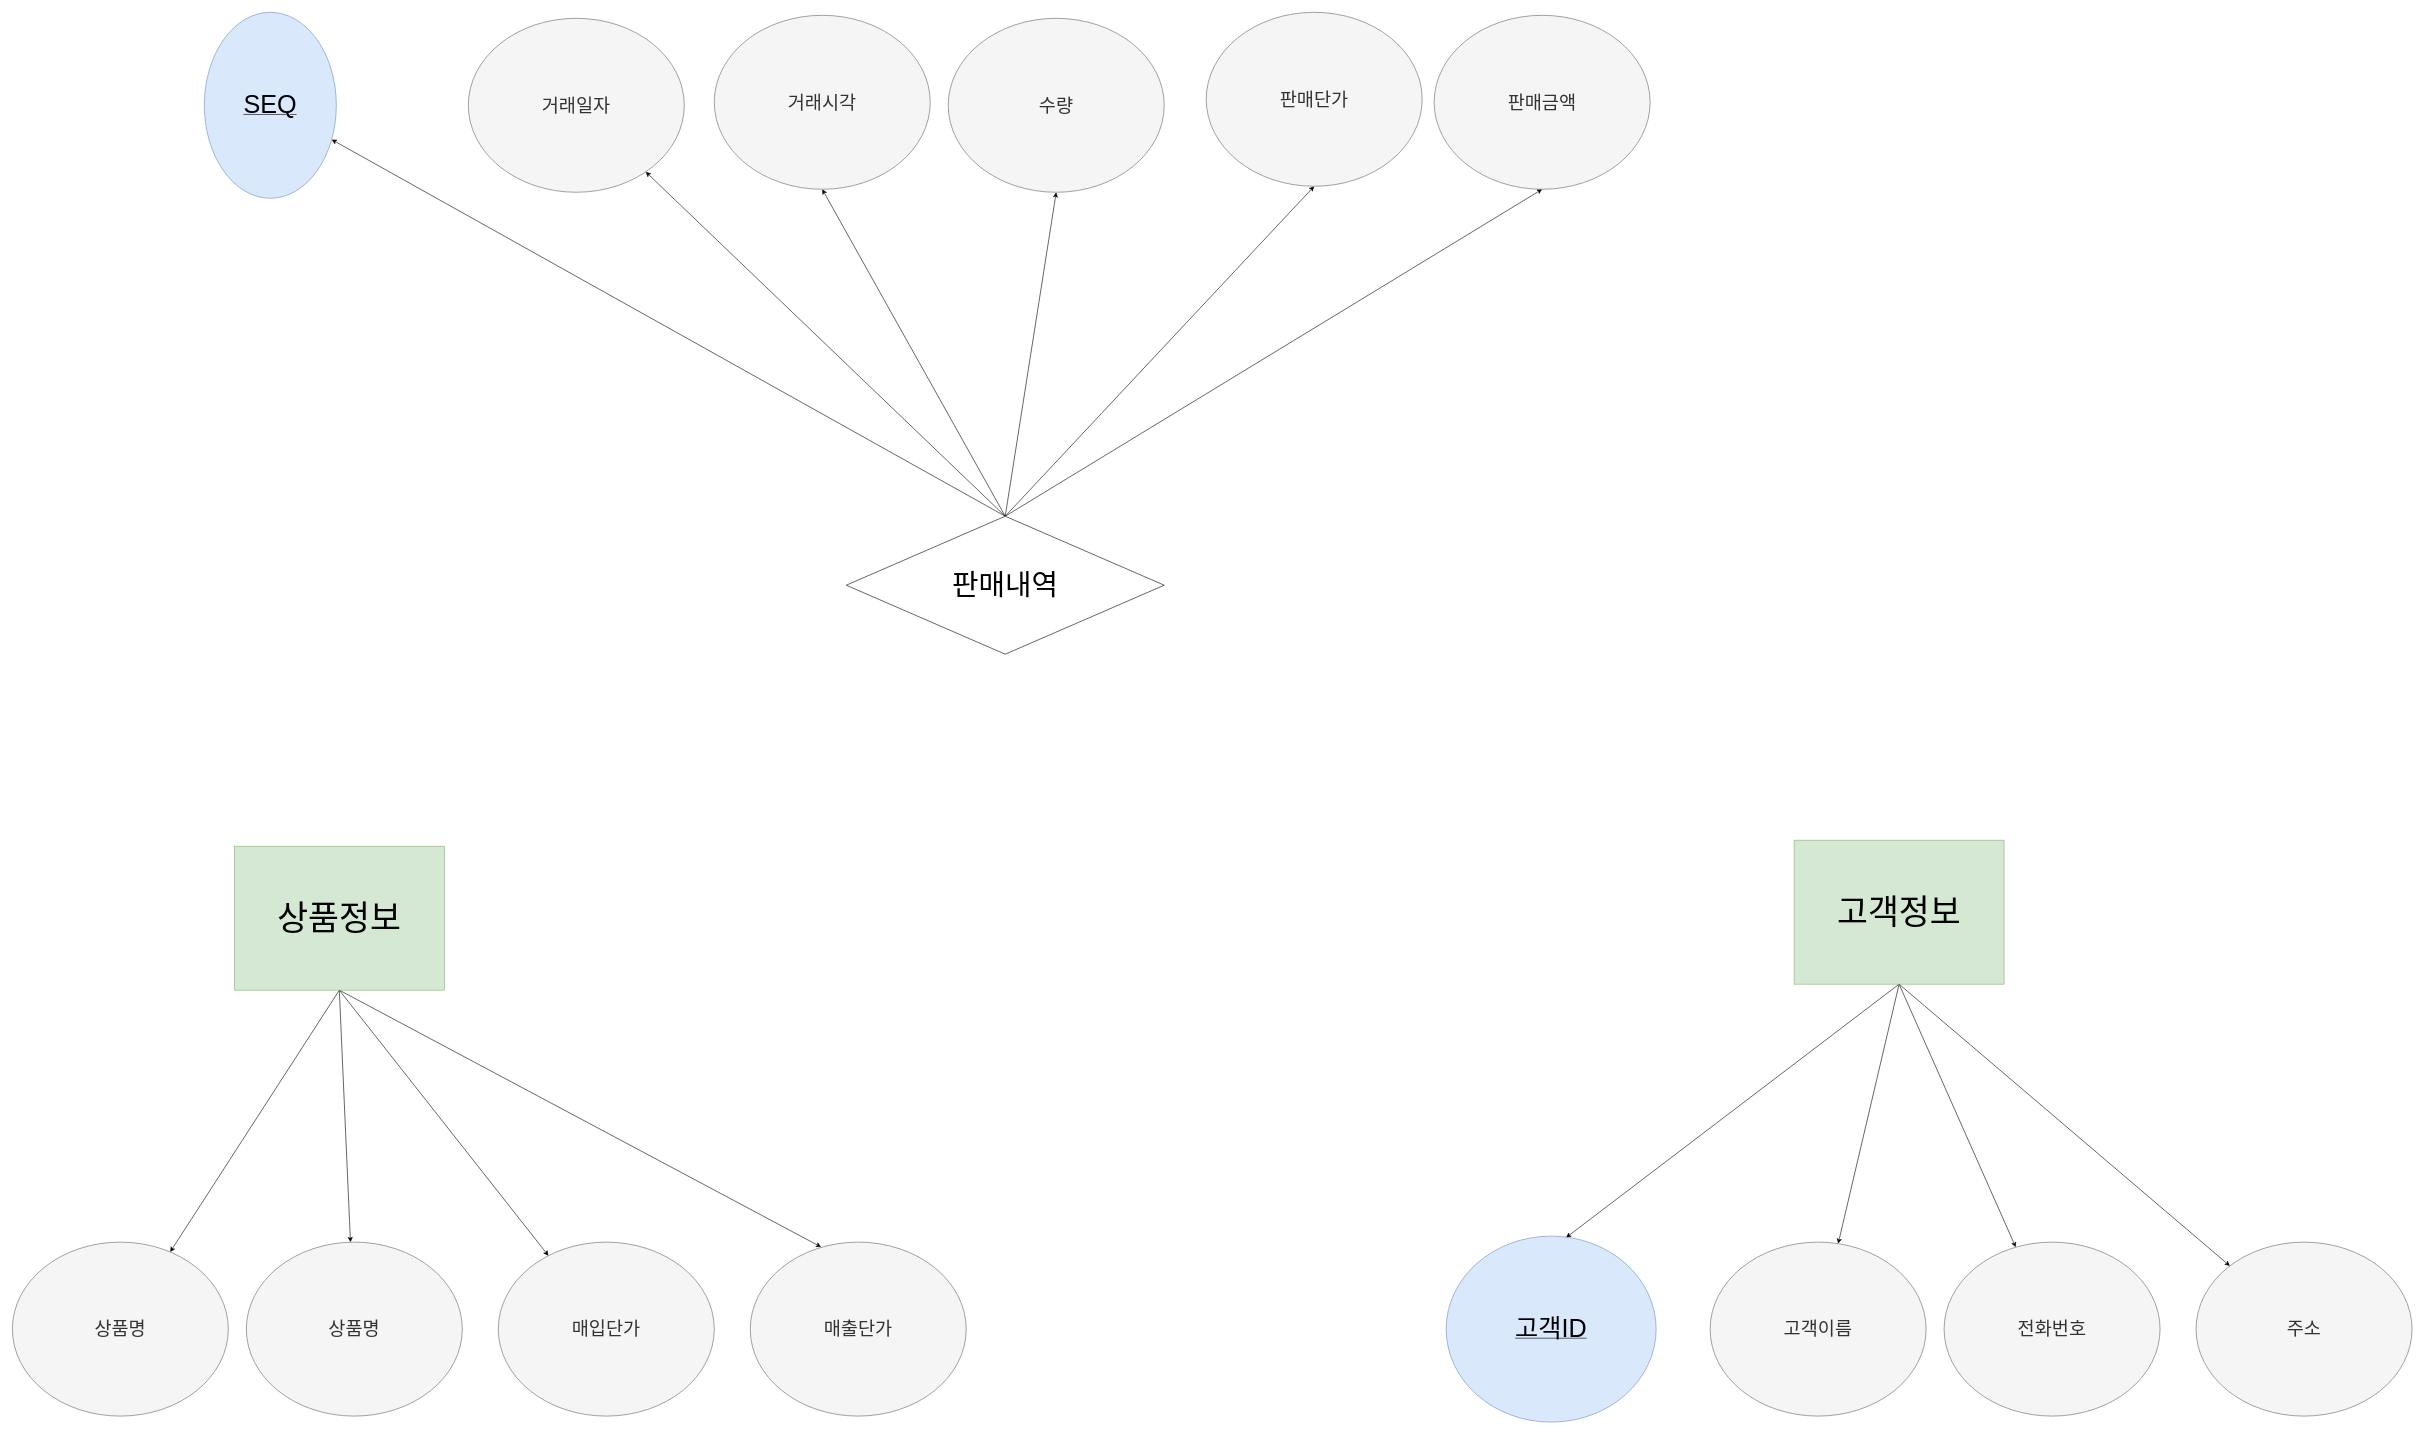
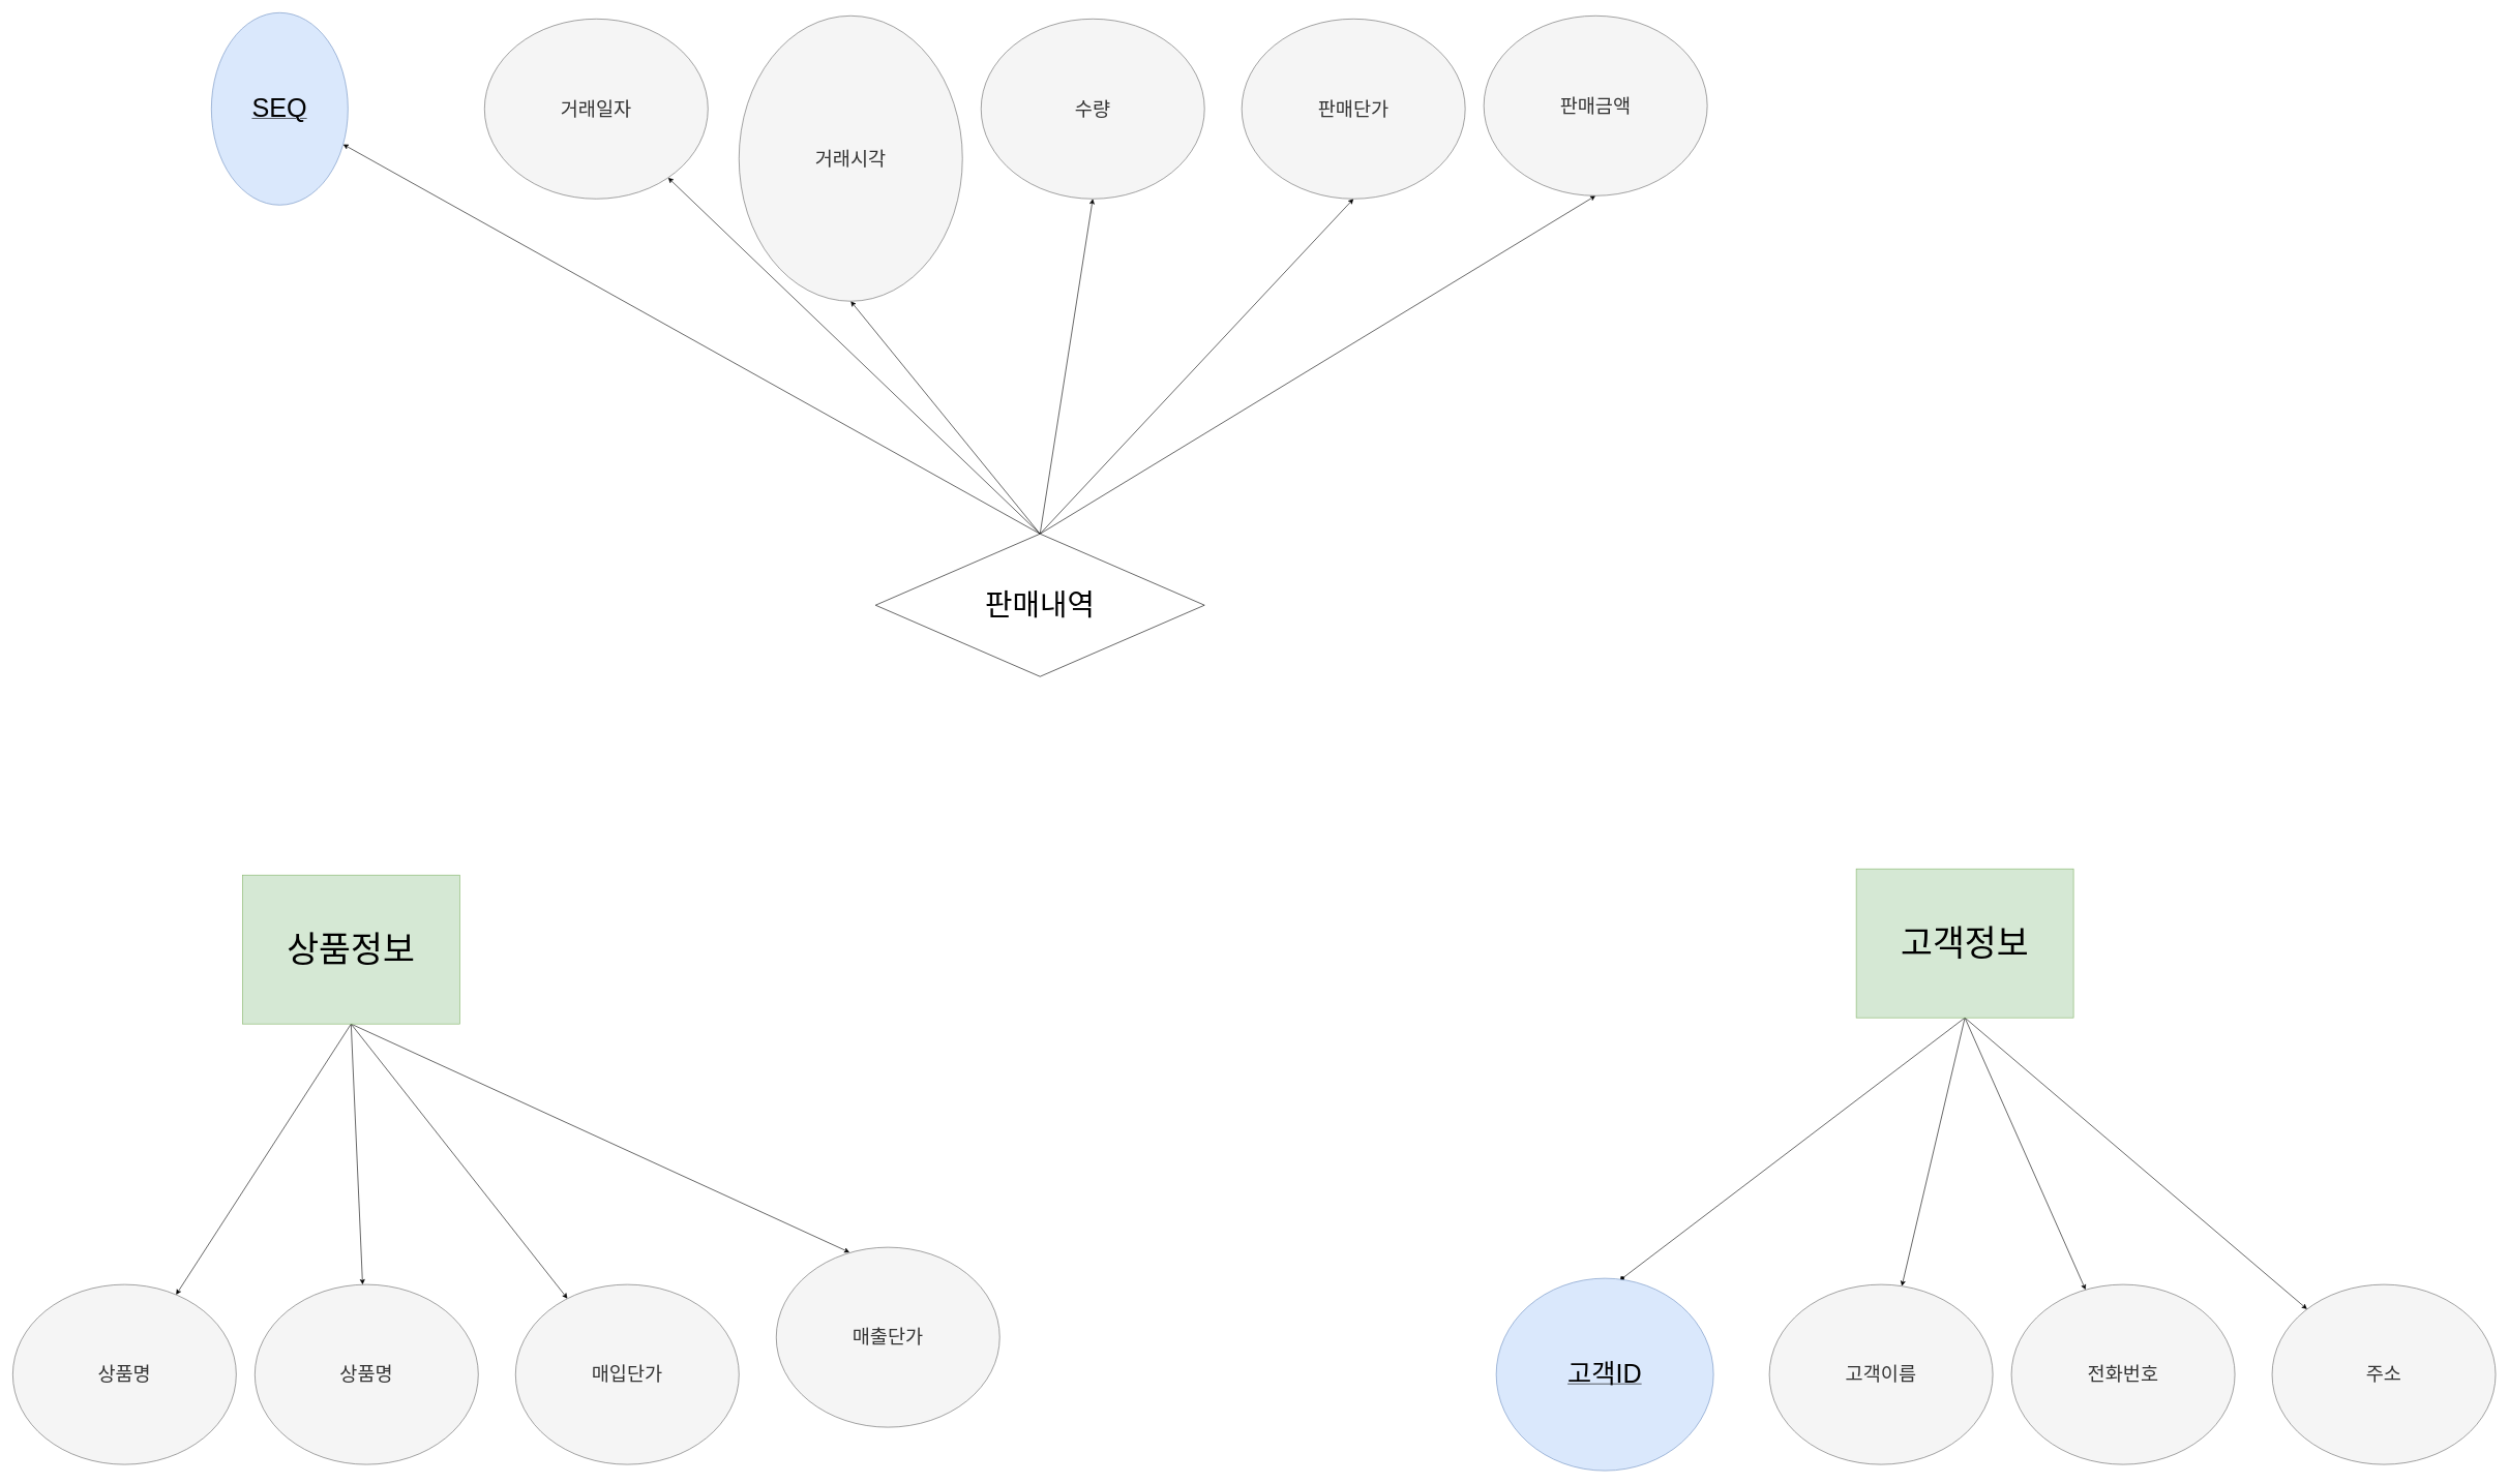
- <mxCell id="30" value="&lt;font style=&quot;font-size: 31px;&quot;&gt;판매단가&lt;br&gt;&lt;/font&gt;" style="ellipse;whiteSpace=wrap;html=1;align=center;fillColor=#f5f5f5;fontColor=#333333;strokeColor=#666666;" vertex="1" parent="1"><mxGeometry x="2010" y="20" width="360" height="290" as="geometry" /></mxCell>
+ <mxCell id="30" value="&lt;font style=&quot;font-size: 31px;&quot;&gt;판매단가&lt;br&gt;&lt;/font&gt;" style="ellipse;whiteSpace=wrap;html=1;align=center;fillColor=#f5f5f5;fontColor=#333333;strokeColor=#666666;" vertex="1" parent="1"><mxGeometry x="2000" y="30" width="360" height="290" as="geometry" /></mxCell>
- <mxCell id="28" value="&lt;font style=&quot;font-size: 31px;&quot;&gt;거래시각&lt;/font&gt;" style="ellipse;whiteSpace=wrap;html=1;align=center;fillColor=#f5f5f5;fontColor=#333333;strokeColor=#666666;" vertex="1" parent="1"><mxGeometry x="1190" y="25" width="360" height="290" as="geometry" /></mxCell>
+ <mxCell id="28" value="&lt;font style=&quot;font-size: 31px;&quot;&gt;거래시각&lt;/font&gt;" style="ellipse;whiteSpace=wrap;html=1;align=center;fillColor=#f5f5f5;fontColor=#333333;strokeColor=#666666;" vertex="1" parent="1"><mxGeometry x="1190" y="25" width="360" height="460" as="geometry" /></mxCell>
- <mxCell id="11" style="rounded=0;orthogonalLoop=1;jettySize=auto;html=1;entryX=0.571;entryY=0.008;entryDx=0;entryDy=0;entryPerimeter=0;exitX=0.5;exitY=1;exitDx=0;exitDy=0;" edge="1" source="15" target="16" parent="1"><mxGeometry relative="1" as="geometry" /></mxCell>
+ <mxCell id="11" style="rounded=0;orthogonalLoop=1;jettySize=auto;html=1;entryX=0.571;entryY=0.008;entryDx=0;entryDy=0;entryPerimeter=0;exitX=0.5;exitY=1;exitDx=0;exitDy=0;endArrow=diamond;" edge="1" source="15" target="16" parent="1"><mxGeometry relative="1" as="geometry" /></mxCell>
- <mxCell id="10" value="&lt;font style=&quot;font-size: 31px;&quot;&gt;매출단가&lt;/font&gt;" style="ellipse;whiteSpace=wrap;html=1;align=center;fillColor=#f5f5f5;fontColor=#333333;strokeColor=#666666;" vertex="1" parent="1"><mxGeometry x="1250" y="2070" width="360" height="290" as="geometry" /></mxCell>
+ <mxCell id="10" value="&lt;font style=&quot;font-size: 31px;&quot;&gt;매출단가&lt;/font&gt;" style="ellipse;whiteSpace=wrap;html=1;align=center;fillColor=#f5f5f5;fontColor=#333333;strokeColor=#666666;" vertex="1" parent="1"><mxGeometry x="1250" y="2010" width="360" height="290" as="geometry" /></mxCell>
